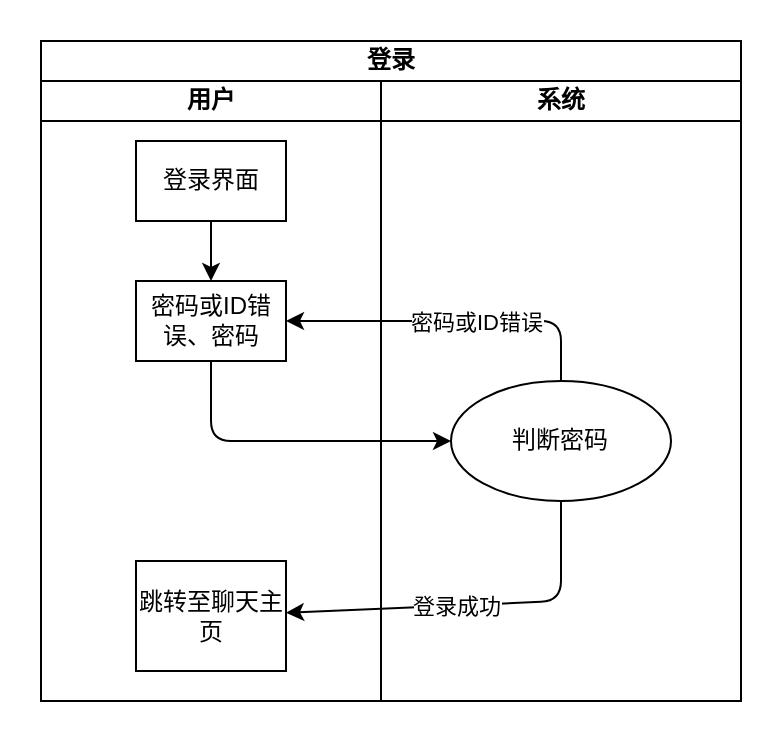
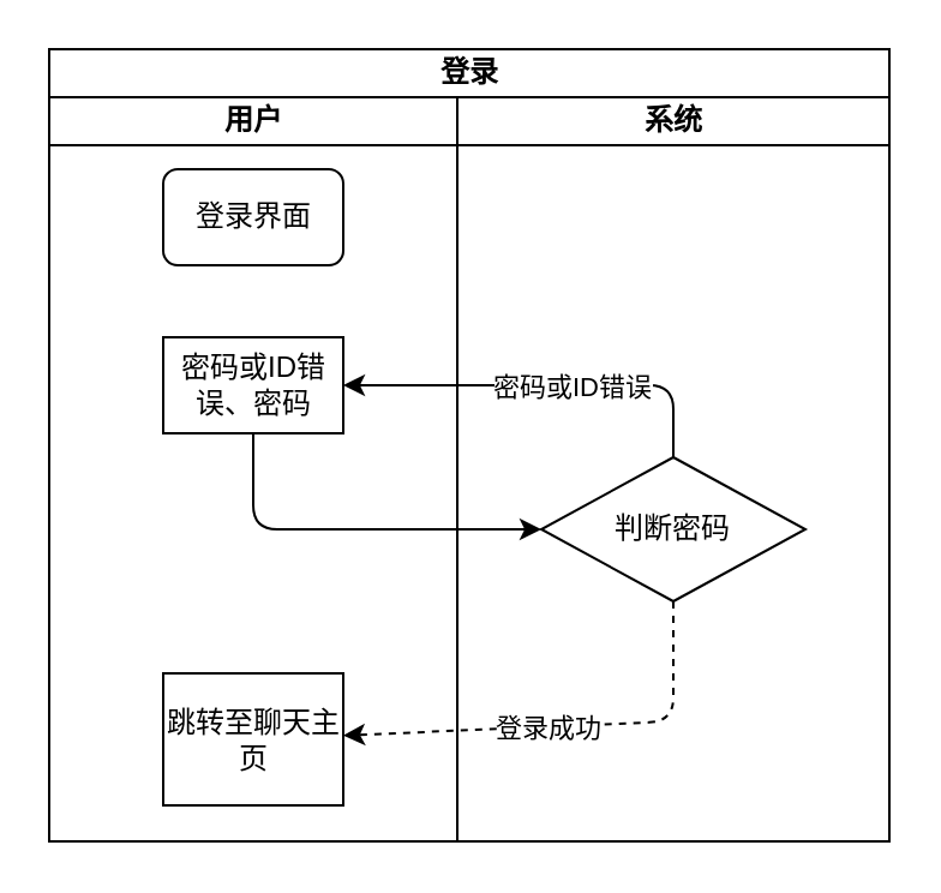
- <mxCell id="5" value="登录界面" style="rounded=0;whiteSpace=wrap;html=1;gradientColor=none;" vertex="1" parent="3"><mxGeometry x="47.5" y="30" width="75" height="40" as="geometry" /></mxCell>
+ <mxCell id="5" value="登录界面" style="whiteSpace=wrap;html=1;gradientColor=none;rounded=1;" vertex="1" parent="3"><mxGeometry x="47.5" y="30" width="75" height="40" as="geometry" /></mxCell>
- <mxCell id="4" value="" style="edgeStyle=none;html=1;" edge="1" parent="3" source="5" target="6"><mxGeometry relative="1" as="geometry" /></mxCell>
- <mxCell id="9" value="&lt;div style=&quot;line-height: 120%;&quot;&gt;判断密码&lt;/div&gt;" style="ellipse;whiteSpace=wrap;html=1;gradientColor=none;align=center;spacingLeft=5;spacingRight=5;" vertex="1" parent="8"><mxGeometry x="35" y="150" width="110" height="60" as="geometry" /></mxCell>
+ <mxCell id="9" value="&lt;div style=&quot;line-height: 120%;&quot;&gt;判断密码&lt;/div&gt;" style="rhombus;whiteSpace=wrap;html=1;gradientColor=none;align=center;spacingLeft=5;spacingRight=5;" vertex="1" parent="8"><mxGeometry x="35" y="150" width="110" height="60" as="geometry" /></mxCell>
- <mxCell id="13" style="edgeStyle=none;html=1;" edge="1" parent="2" source="9" target="7"><mxGeometry relative="1" as="geometry"><mxPoint x="110" y="280" as="targetPoint" /><Array as="points"><mxPoint x="260" y="280" /></Array></mxGeometry></mxCell>
+ <mxCell id="13" style="edgeStyle=none;html=1;dashed=1;" edge="1" parent="2" source="9" target="7"><mxGeometry relative="1" as="geometry"><mxPoint x="110" y="280" as="targetPoint" /><Array as="points"><mxPoint x="260" y="280" /></Array></mxGeometry></mxCell>
